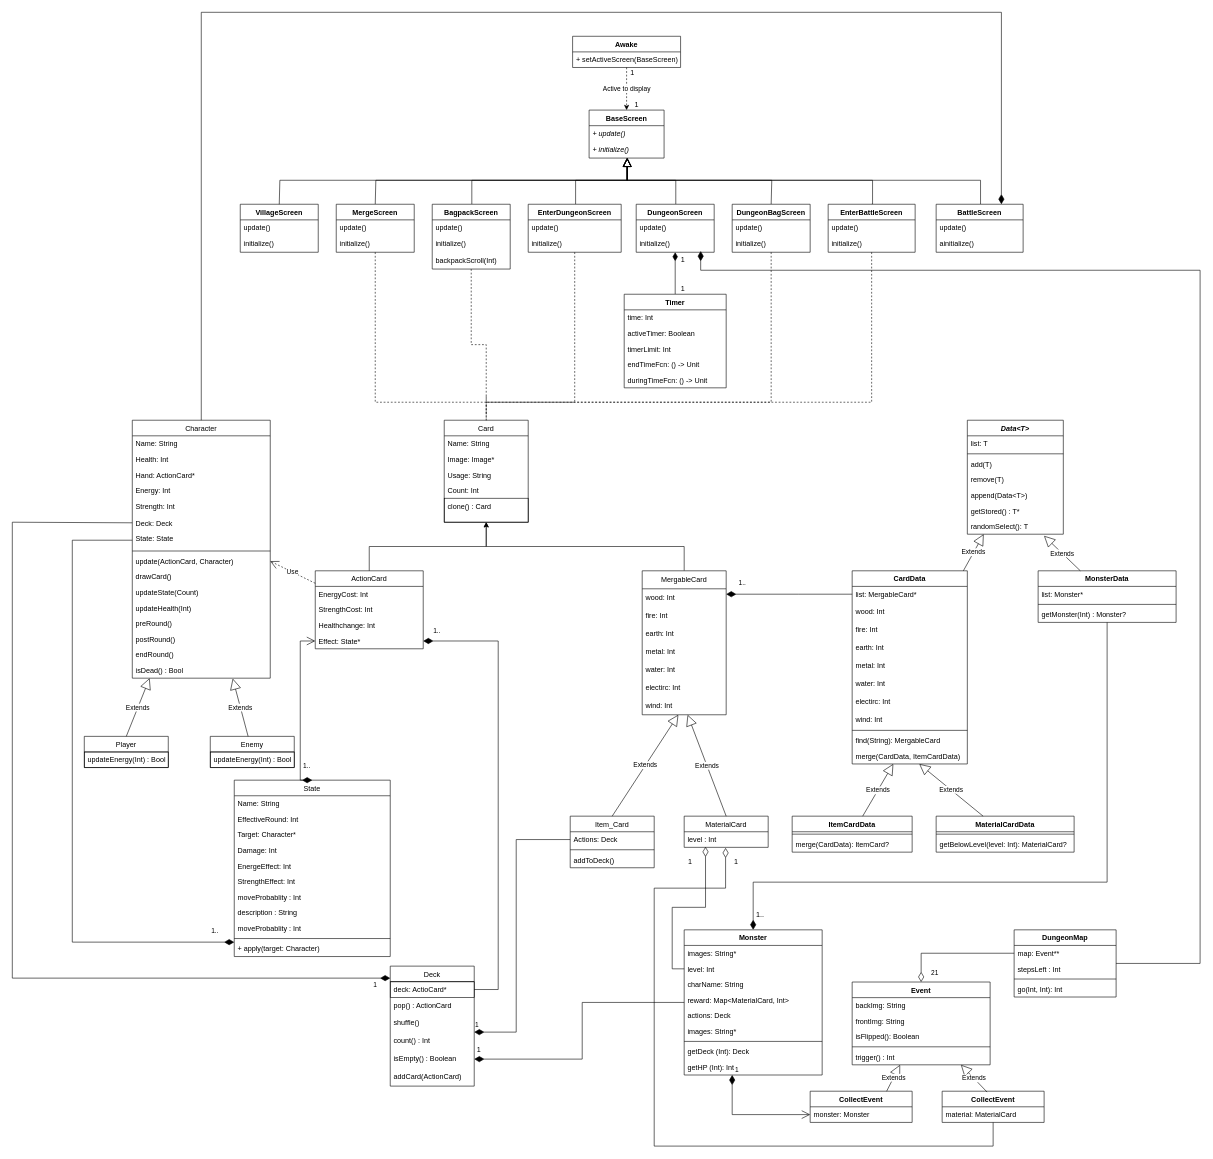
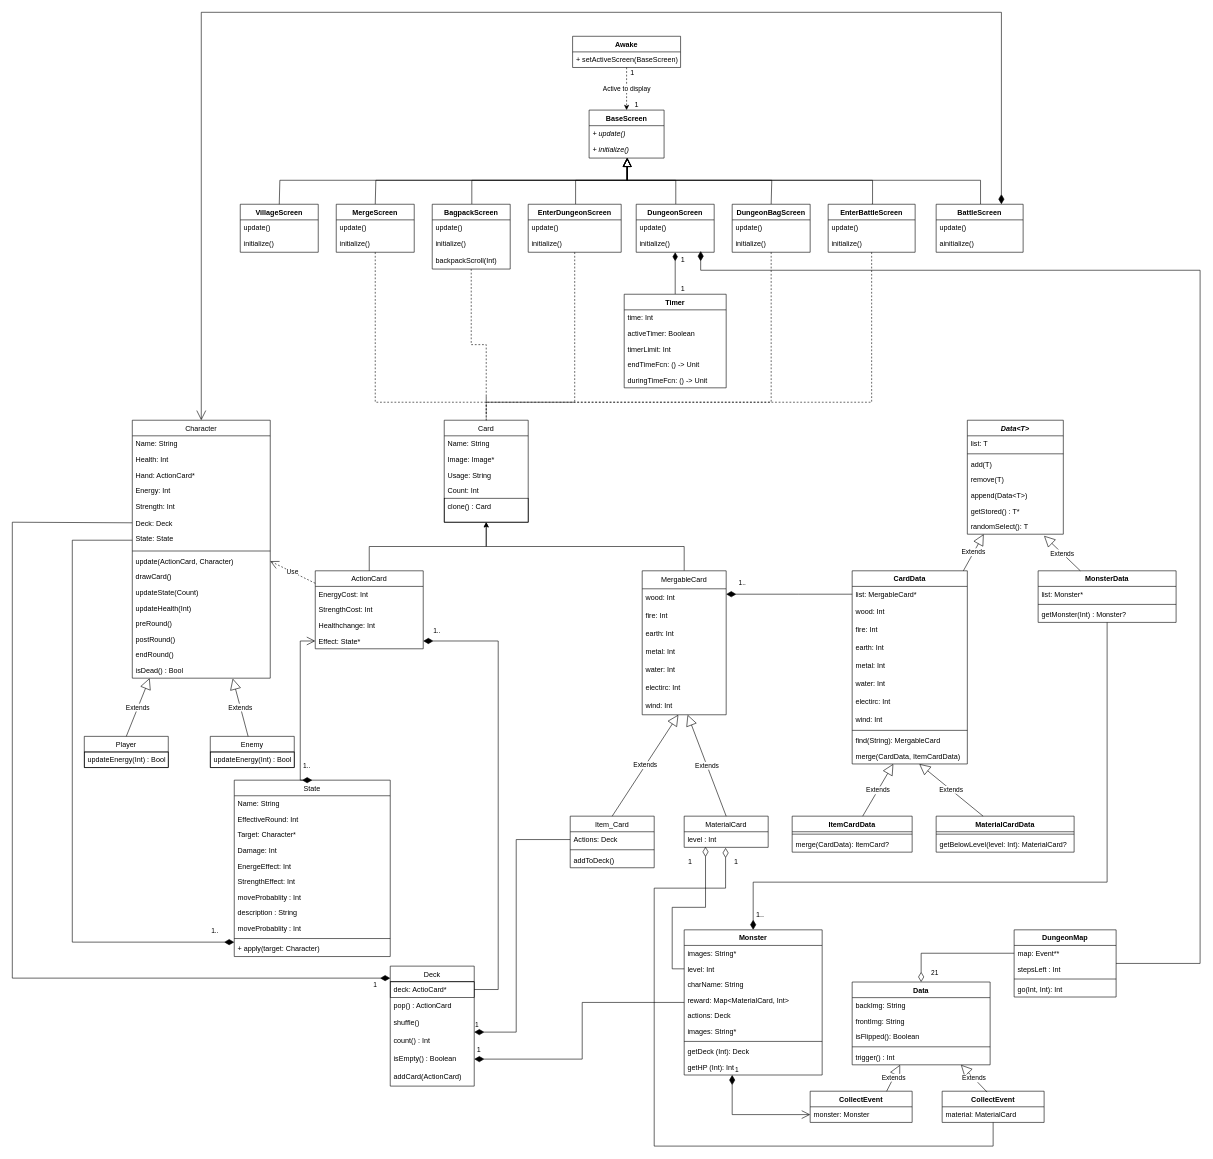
- <mxCell id="189" style="edgeStyle=orthogonalEdgeStyle;rounded=0;orthogonalLoop=1;jettySize=auto;html=1;exitX=0.75;exitY=0;exitDx=0;exitDy=0;entryX=0.5;entryY=0;entryDx=0;entryDy=0;startArrow=diamondThin;startFill=1;endArrow=none;endFill=0;startSize=14;endSize=14;" edge="1" parent="1" source="190" target="4"><mxGeometry relative="1" as="geometry"><Array as="points"><mxPoint x="1669" y="20" /><mxPoint x="335" y="20" /></Array></mxGeometry></mxCell>
+ <mxCell id="189" style="edgeStyle=orthogonalEdgeStyle;rounded=0;orthogonalLoop=1;jettySize=auto;html=1;exitX=0.75;exitY=0;exitDx=0;exitDy=0;entryX=0.5;entryY=0;entryDx=0;entryDy=0;startArrow=diamondThin;startFill=1;endArrow=open;endFill=0;startSize=14;endSize=14;" edge="1" parent="1" source="190" target="4"><mxGeometry relative="1" as="geometry"><Array as="points"><mxPoint x="1669" y="20" /><mxPoint x="335" y="20" /></Array></mxGeometry></mxCell>
- <mxCell id="132" value="Event" style="swimlane;fontStyle=1;align=center;verticalAlign=top;childLayout=stackLayout;horizontal=1;startSize=26;horizontalStack=0;resizeParent=1;resizeParentMax=0;resizeLast=0;collapsible=1;marginBottom=0;strokeColor=default;" parent="1" vertex="1"><mxGeometry x="1420" y="1636.5" width="230" height="138" as="geometry" /></mxCell>
+ <mxCell id="132" value="Data" style="swimlane;fontStyle=1;align=center;verticalAlign=top;childLayout=stackLayout;horizontal=1;startSize=26;horizontalStack=0;resizeParent=1;resizeParentMax=0;resizeLast=0;collapsible=1;marginBottom=0;strokeColor=default;" parent="1" vertex="1"><mxGeometry x="1420" y="1636.5" width="230" height="138" as="geometry" /></mxCell>
